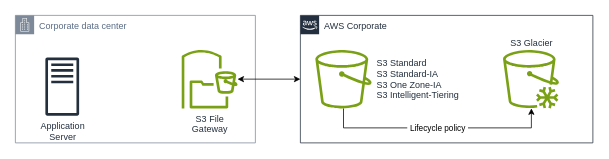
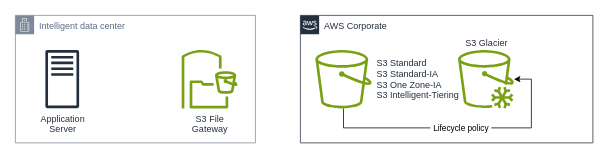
- <mxCell id="2" value="Corporate data center" style="points=[[0,0],[0.25,0],[0.5,0],[0.75,0],[1,0],[1,0.25],[1,0.5],[1,0.75],[1,1],[0.75,1],[0.5,1],[0.25,1],[0,1],[0,0.75],[0,0.5],[0,0.25]];outlineConnect=0;gradientColor=none;html=1;whiteSpace=wrap;fontSize=12;fontStyle=0;container=1;pointerEvents=0;collapsible=0;recursiveResize=0;shape=mxgraph.aws4.group;grIcon=mxgraph.aws4.group_corporate_data_center;strokeColor=#7D8998;fillColor=none;verticalAlign=top;align=left;spacingLeft=30;fontColor=#5A6C86;dashed=0;" vertex="1" parent="1"><mxGeometry x="20" y="20" width="320" height="170" as="geometry" /></mxCell>
+ <mxCell id="2" value="Intelligent data center" style="points=[[0,0],[0.25,0],[0.5,0],[0.75,0],[1,0],[1,0.25],[1,0.5],[1,0.75],[1,1],[0.75,1],[0.5,1],[0.25,1],[0,1],[0,0.75],[0,0.5],[0,0.25]];outlineConnect=0;gradientColor=none;html=1;whiteSpace=wrap;fontSize=12;fontStyle=0;container=1;pointerEvents=0;collapsible=0;recursiveResize=0;shape=mxgraph.aws4.group;grIcon=mxgraph.aws4.group_corporate_data_center;strokeColor=#7D8998;fillColor=none;verticalAlign=top;align=left;spacingLeft=30;fontColor=#5A6C86;dashed=0;" vertex="1" parent="1"><mxGeometry x="20" y="20" width="320" height="170" as="geometry" /></mxCell>
- <mxCell id="9" style="edgeStyle=orthogonalEdgeStyle;rounded=0;orthogonalLoop=1;jettySize=auto;html=1;startArrow=classic;startFill=1;" edge="1" parent="1" source="3" target="5"><mxGeometry relative="1" as="geometry" /></mxCell>
- <mxCell id="8" value="S3 Glacier" style="sketch=0;outlineConnect=0;fontColor=#232F3E;gradientColor=none;fillColor=#7AA116;strokeColor=none;dashed=0;verticalLabelPosition=top;verticalAlign=bottom;align=center;html=1;fontSize=12;fontStyle=0;aspect=fixed;pointerEvents=1;shape=mxgraph.aws4.glacier;labelPosition=center;" vertex="1" parent="5"><mxGeometry x="270" y="46" width="75" height="78" as="geometry" /></mxCell>
+ <mxCell id="8" value="S3 Glacier" style="sketch=0;outlineConnect=0;fontColor=#232F3E;gradientColor=none;fillColor=#7AA116;strokeColor=none;dashed=0;verticalLabelPosition=top;verticalAlign=bottom;align=center;html=1;fontSize=12;fontStyle=0;aspect=fixed;pointerEvents=1;shape=mxgraph.aws4.glacier;labelPosition=center;" vertex="1" parent="5"><mxGeometry x="210" y="46" width="75" height="78" as="geometry" /></mxCell>
- <mxCell id="4" value="Application&lt;div&gt;Server&lt;/div&gt;" style="sketch=0;outlineConnect=0;fontColor=#232F3E;gradientColor=none;fillColor=#232F3D;strokeColor=none;dashed=0;verticalLabelPosition=bottom;verticalAlign=top;align=center;html=1;fontSize=12;fontStyle=0;aspect=fixed;pointerEvents=1;shape=mxgraph.aws4.traditional_server;" vertex="1" parent="1"><mxGeometry x="60" y="76" width="45" height="78" as="geometry" /></mxCell>
+ <mxCell id="4" value="Application&lt;div&gt;Server&lt;/div&gt;" style="sketch=0;outlineConnect=0;fontColor=#232F3E;gradientColor=none;fillColor=#232F3D;strokeColor=none;dashed=0;verticalLabelPosition=bottom;verticalAlign=top;align=center;html=1;fontSize=12;fontStyle=0;aspect=fixed;pointerEvents=1;shape=mxgraph.aws4.traditional_server;" vertex="1" parent="1"><mxGeometry x="60" y="66" width="45" height="78" as="geometry" /></mxCell>
